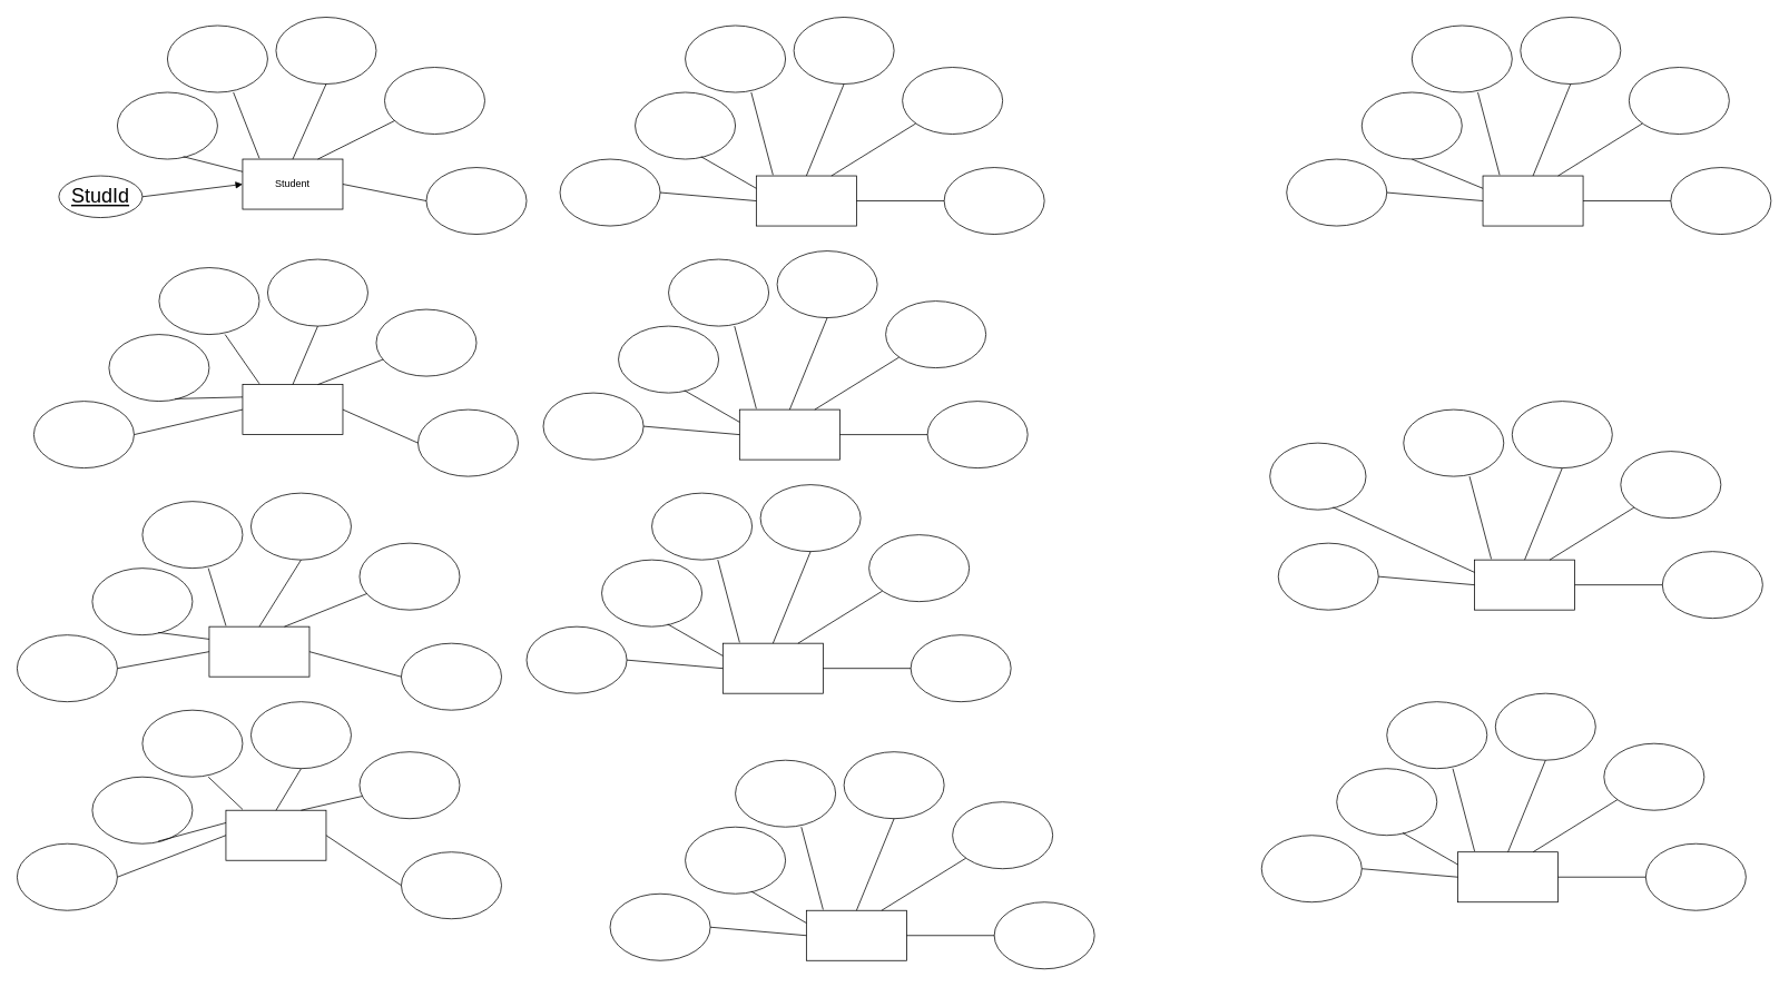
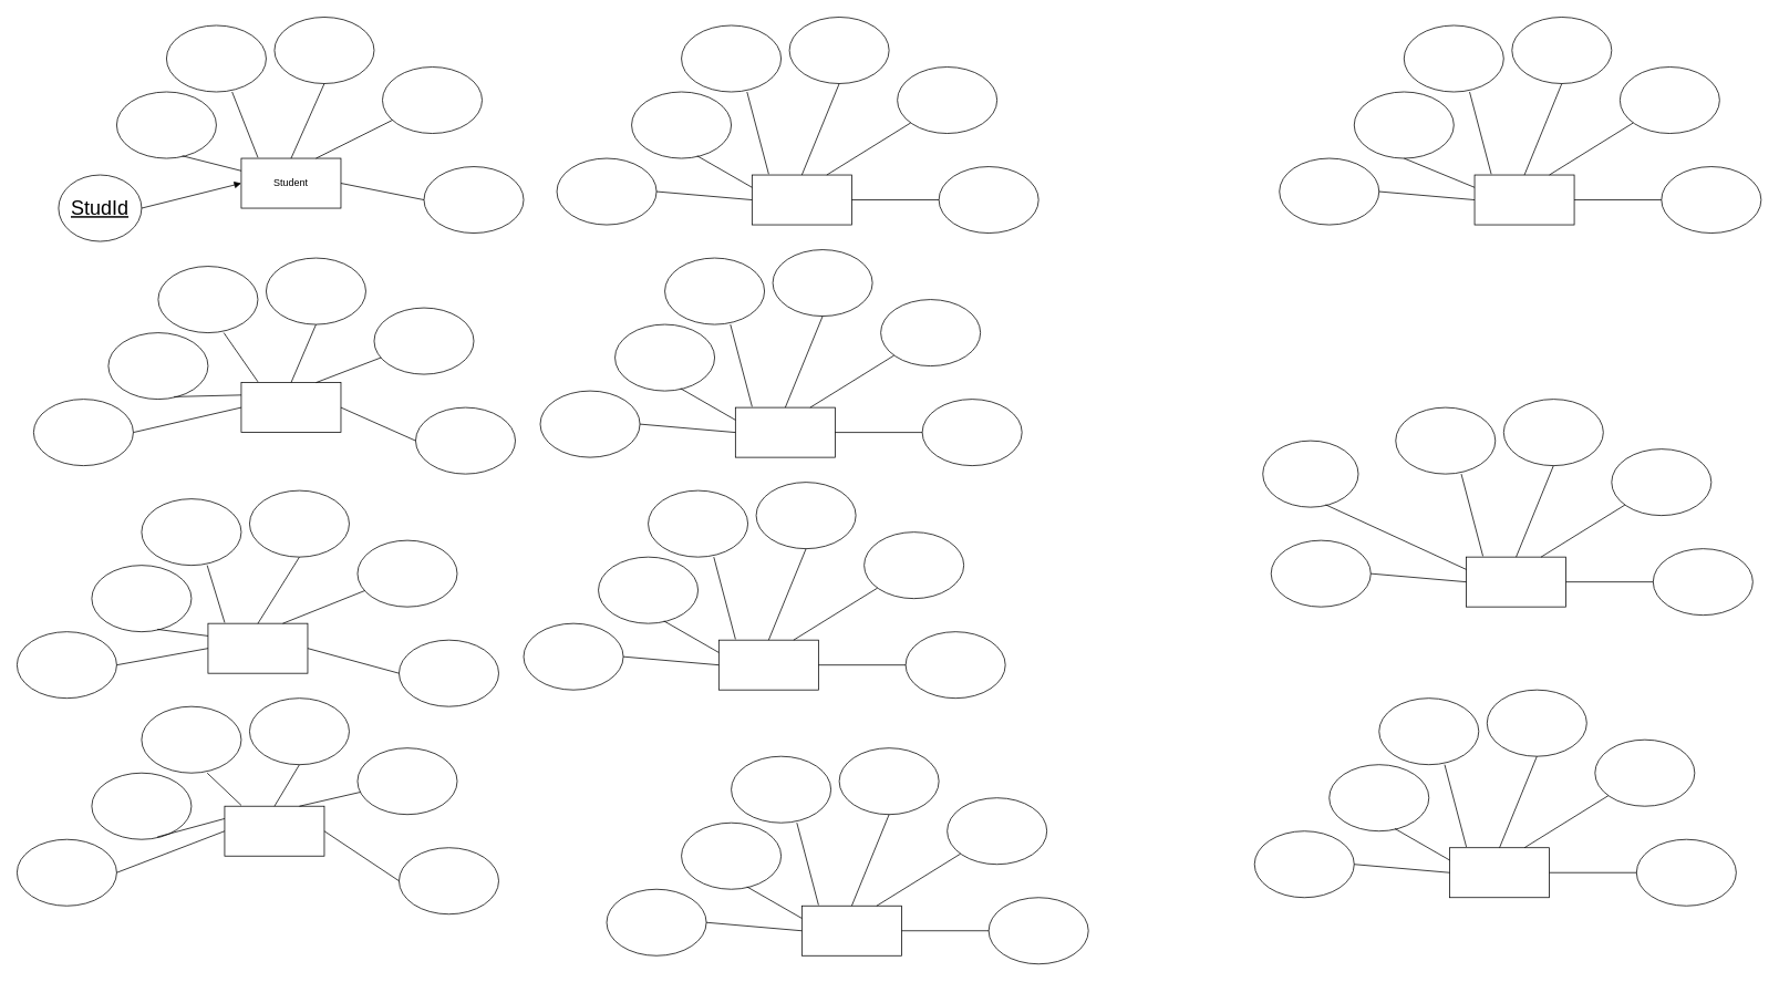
- <mxCell id="144" value="StudId" style="ellipse;whiteSpace=wrap;html=1;align=center;fontStyle=4;fontSize=24;" vertex="1" parent="1"><mxGeometry x="70" y="210" width="100" height="50" as="geometry" /></mxCell>
+ <mxCell id="144" value="StudId" style="ellipse;whiteSpace=wrap;html=1;align=center;fontStyle=4;fontSize=24;" vertex="1" parent="1"><mxGeometry x="70" y="210" width="100" height="80" as="geometry" /></mxCell>
